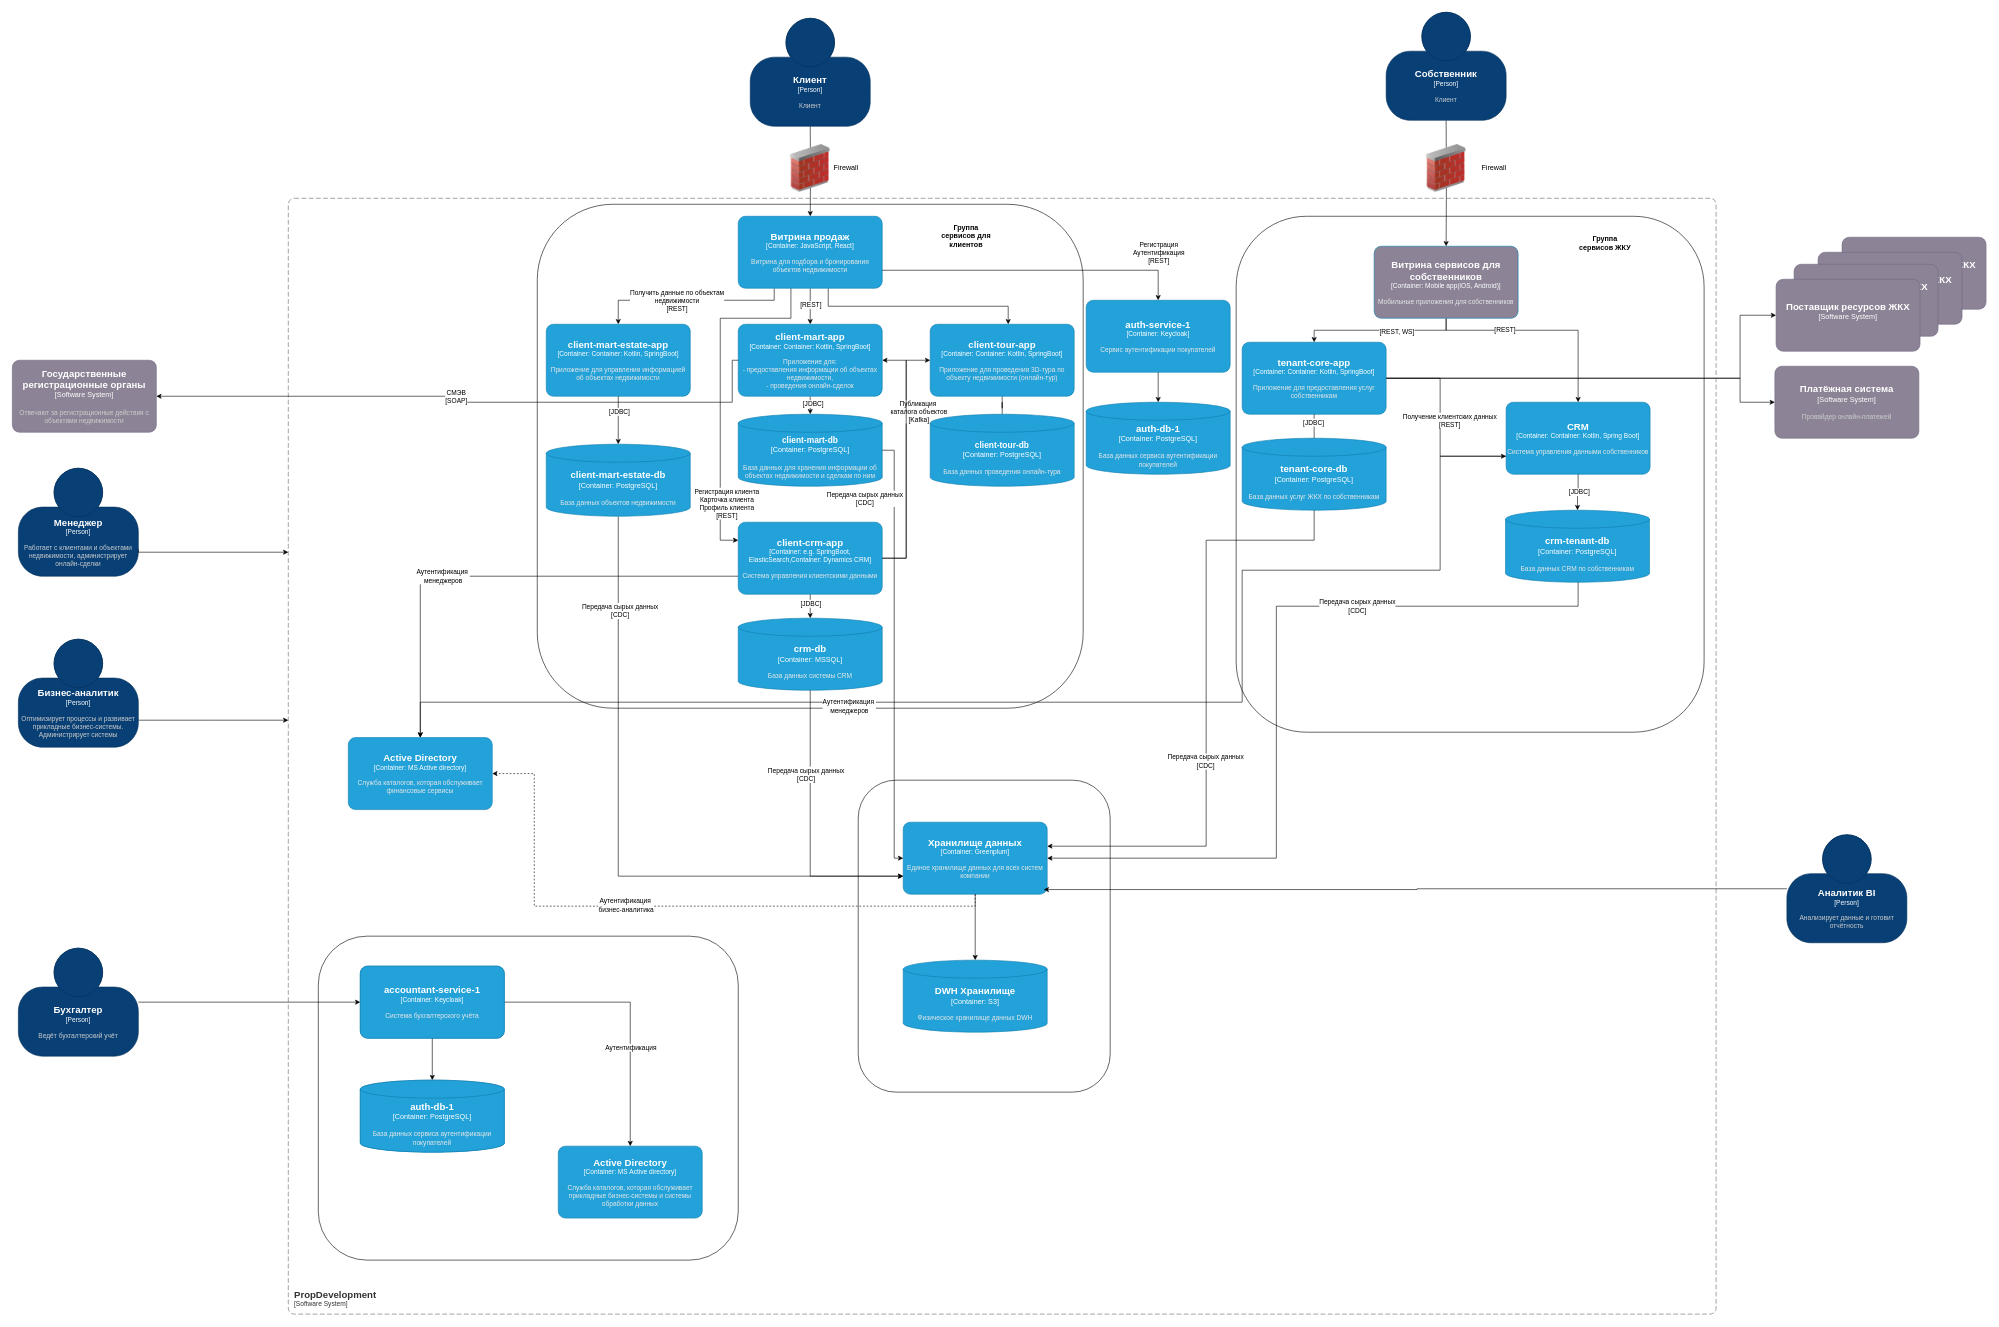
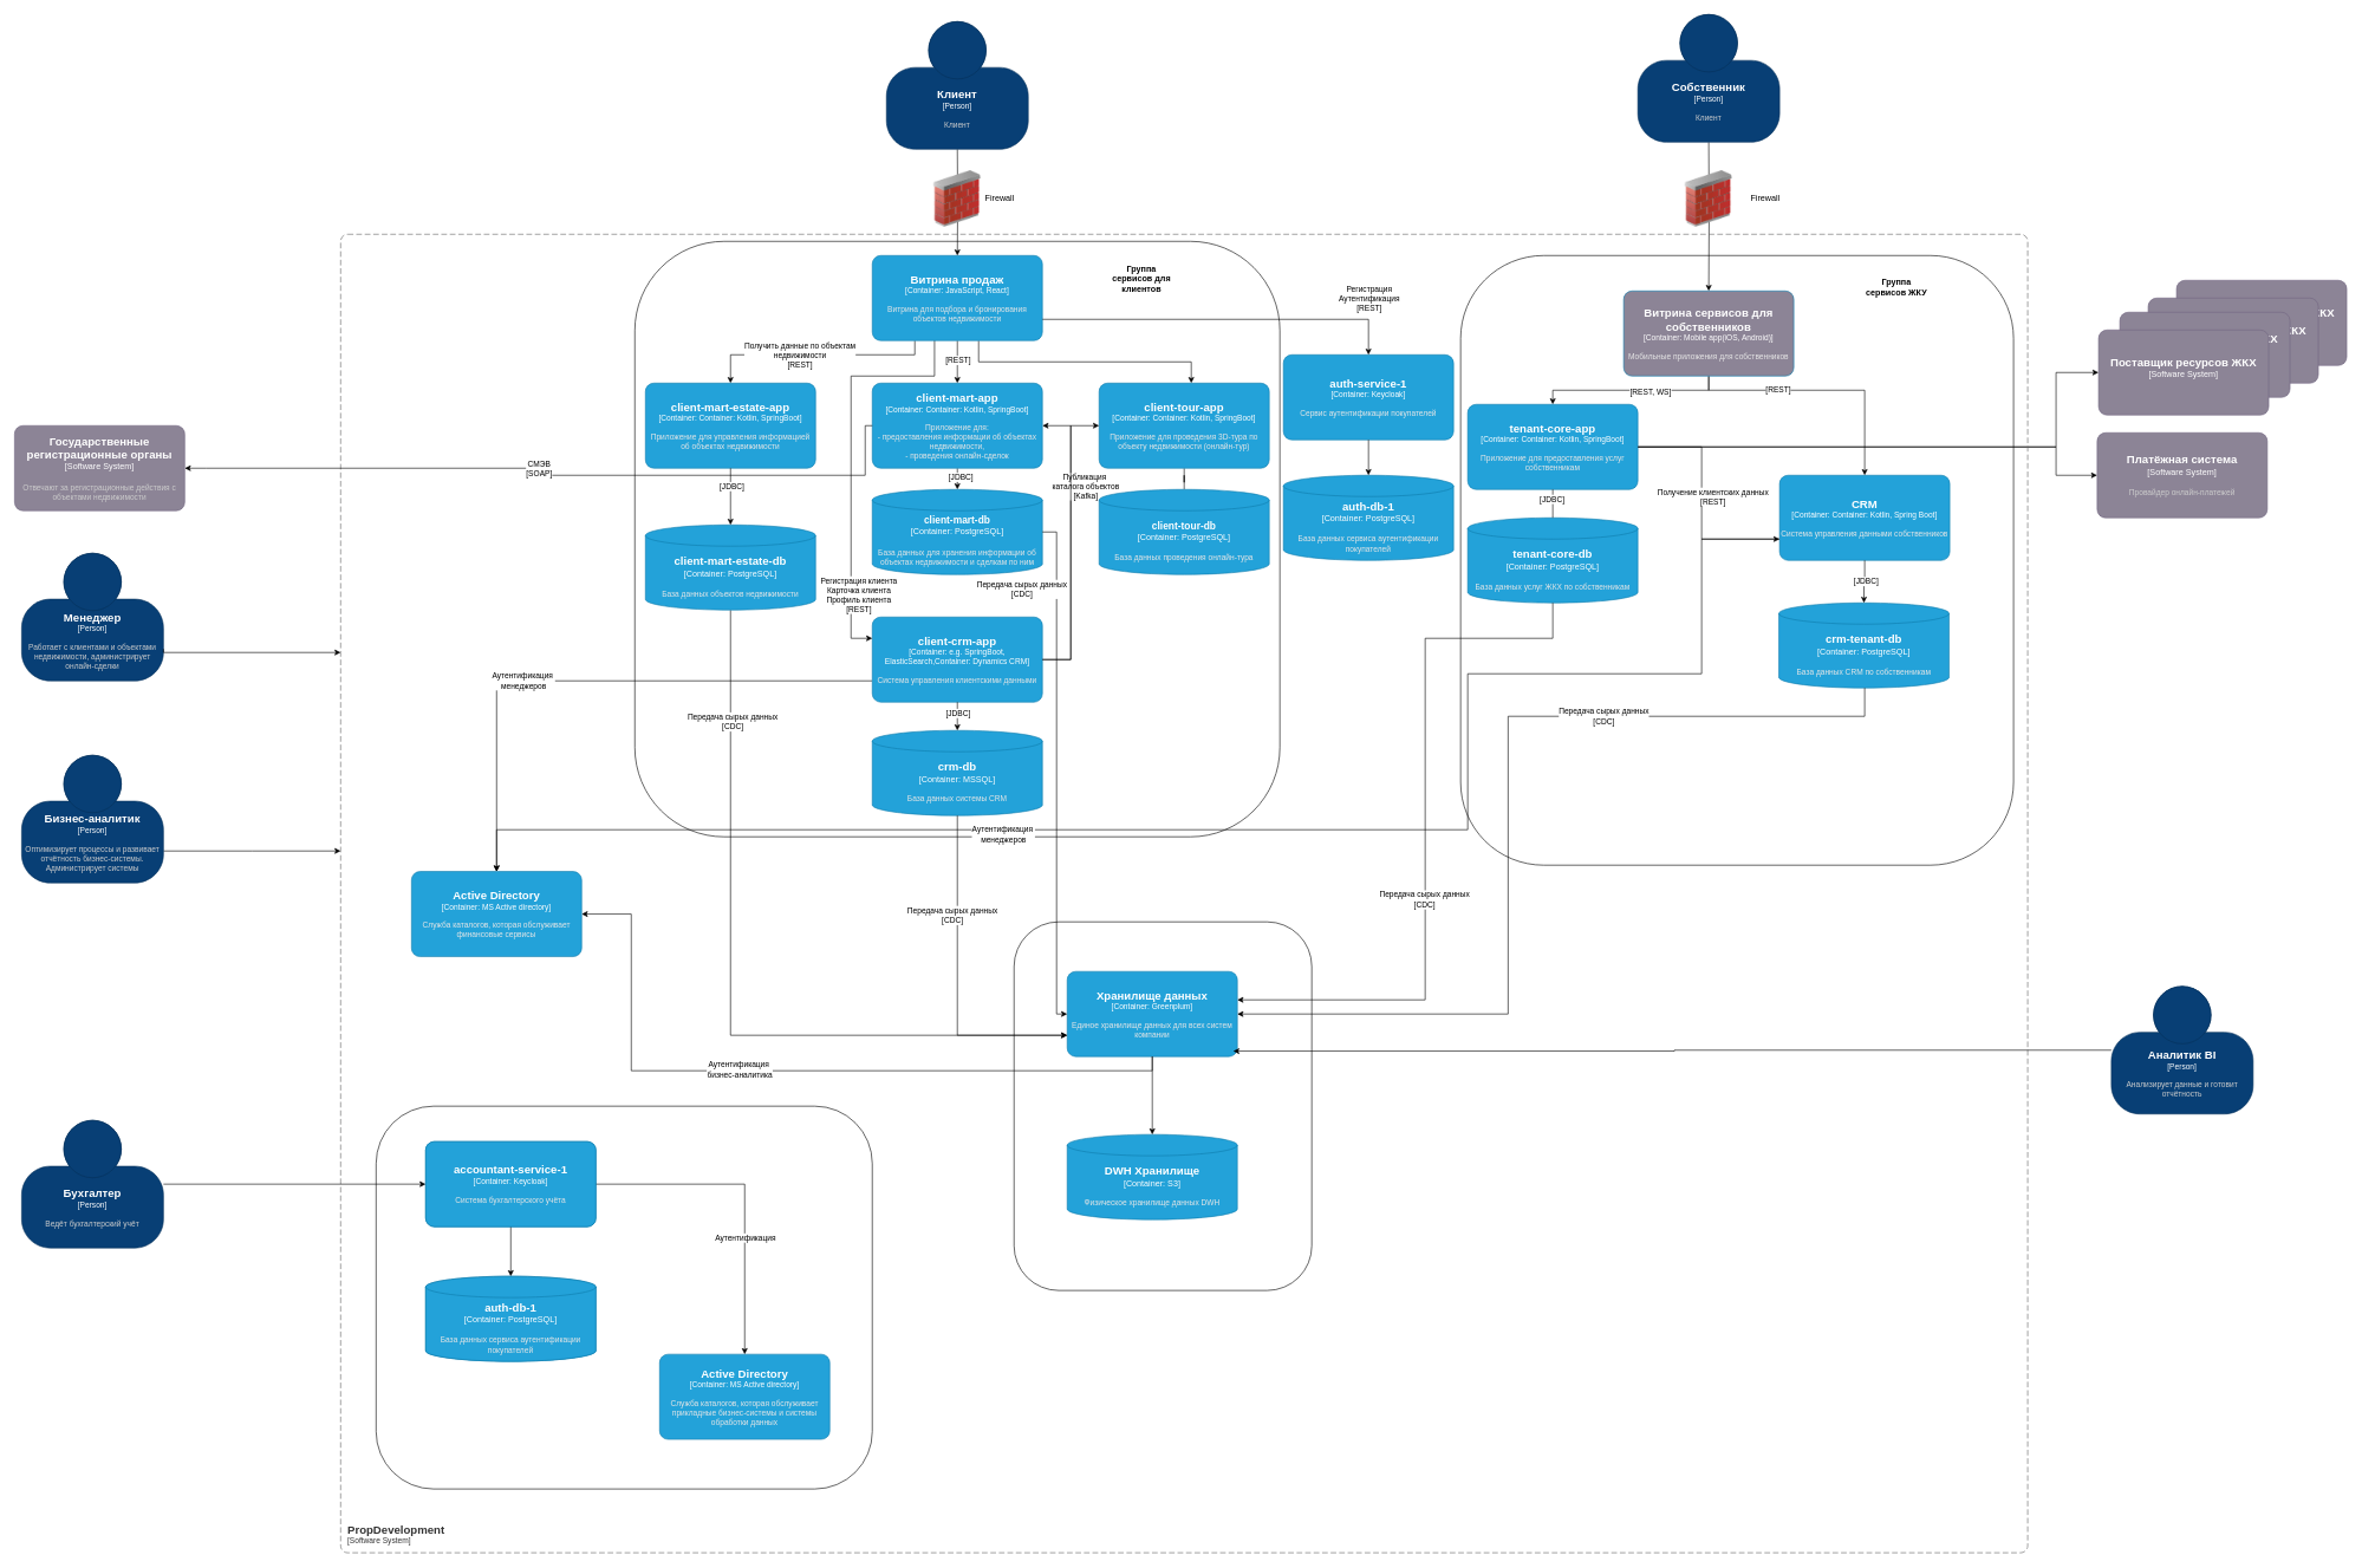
- <mxCell id="87" value="&lt;font style=&quot;font-size: 16px&quot;&gt;&lt;b&gt;Бизнес-аналитик&lt;/b&gt;&lt;/font&gt;&lt;div&gt;[Person]&lt;/div&gt;&lt;br&gt;&lt;div&gt;&lt;font style=&quot;font-size: 11px&quot;&gt;&lt;font color=&quot;#cccccc&quot;&gt;Оптимизирует процессы и развивает прикладные бизнес-системы. Администрирует системы&lt;/font&gt;&lt;/div&gt;" style="html=1;fontSize=11;dashed=0;whiteSpace=wrap;fillColor=#083F75;strokeColor=#06315C;fontColor=#ffffff;shape=mxgraph.c4.person2;align=center;metaEdit=1;points=[[0.5,0,0],[1,0.5,0],[1,0.75,0],[0.75,1,0],[0.5,1,0],[0.25,1,0],[0,0.75,0],[0,0.5,0]];resizable=0;" parent="1" vertex="1"><mxGeometry x="30" y="1065" width="200" height="180" as="geometry" /></mxCell>
+ <mxCell id="87" value="&lt;font style=&quot;font-size: 16px&quot;&gt;&lt;b&gt;Бизнес-аналитик&lt;/b&gt;&lt;/font&gt;&lt;div&gt;[Person]&lt;/div&gt;&lt;br&gt;&lt;div&gt;&lt;font style=&quot;font-size: 11px&quot;&gt;&lt;font color=&quot;#cccccc&quot;&gt;Оптимизирует процессы и развивает отчётность бизнес-системы. Администрирует системы&lt;/font&gt;&lt;/div&gt;" style="html=1;fontSize=11;dashed=0;whiteSpace=wrap;fillColor=#083F75;strokeColor=#06315C;fontColor=#ffffff;shape=mxgraph.c4.person2;align=center;metaEdit=1;points=[[0.5,0,0],[1,0.5,0],[1,0.75,0],[0.75,1,0],[0.5,1,0],[0.25,1,0],[0,0.75,0],[0,0.5,0]];resizable=0;" parent="1" vertex="1"><mxGeometry x="30" y="1065" width="200" height="180" as="geometry" /></mxCell>
- <mxCell id="84" style="edgeStyle=orthogonalEdgeStyle;rounded=0;orthogonalLoop=1;jettySize=auto;html=1;entryX=1;entryY=0.5;entryDx=0;entryDy=0;entryPerimeter=0;dashed=1;" parent="1" source="36" target="63" edge="1"><mxGeometry relative="1" as="geometry"><Array as="points"><mxPoint x="1625" y="1510" /><mxPoint x="890" y="1510" /><mxPoint x="890" y="1289" /></Array></mxGeometry></mxCell>
+ <mxCell id="84" style="edgeStyle=orthogonalEdgeStyle;rounded=0;orthogonalLoop=1;jettySize=auto;html=1;entryX=1;entryY=0.5;entryDx=0;entryDy=0;entryPerimeter=0;" parent="1" source="36" target="63" edge="1"><mxGeometry relative="1" as="geometry"><Array as="points"><mxPoint x="1625" y="1510" /><mxPoint x="890" y="1510" /><mxPoint x="890" y="1289" /></Array></mxGeometry></mxCell>
